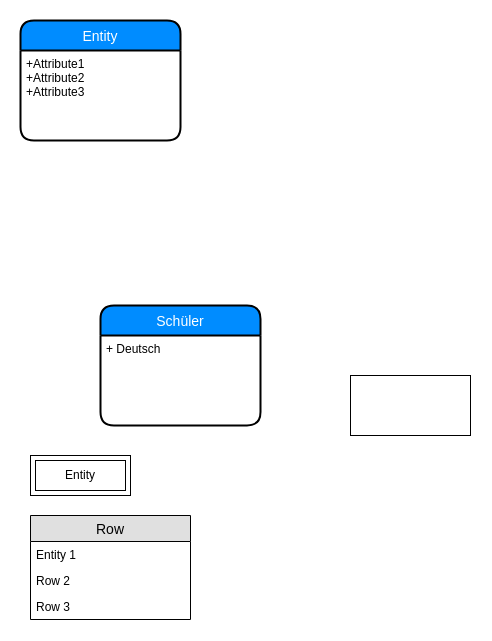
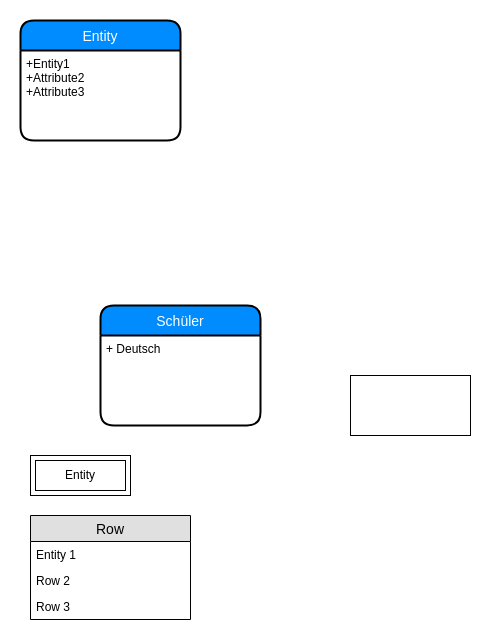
- <mxCell id="6" value="+Attribute1&#10;+Attribute2&#10;+Attribute3" style="align=left;strokeColor=none;fillColor=none;spacingLeft=4;fontSize=12;verticalAlign=top;resizable=0;rotatable=0;part=1;" vertex="1" parent="5"><mxGeometry y="30" width="160" height="90" as="geometry" /></mxCell>
+ <mxCell id="6" value="+Entity1&#10;+Attribute2&#10;+Attribute3" style="align=left;strokeColor=none;fillColor=none;spacingLeft=4;fontSize=12;verticalAlign=top;resizable=0;rotatable=0;part=1;" vertex="1" parent="5"><mxGeometry y="30" width="160" height="90" as="geometry" /></mxCell>
